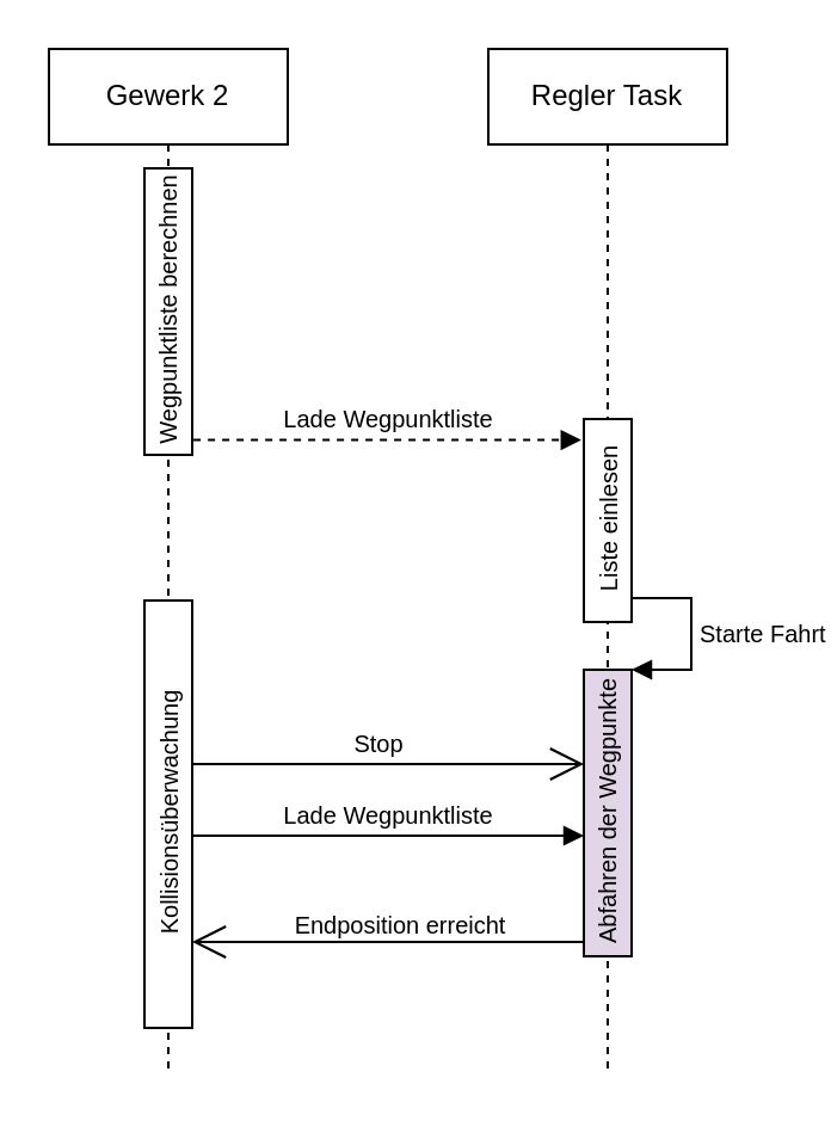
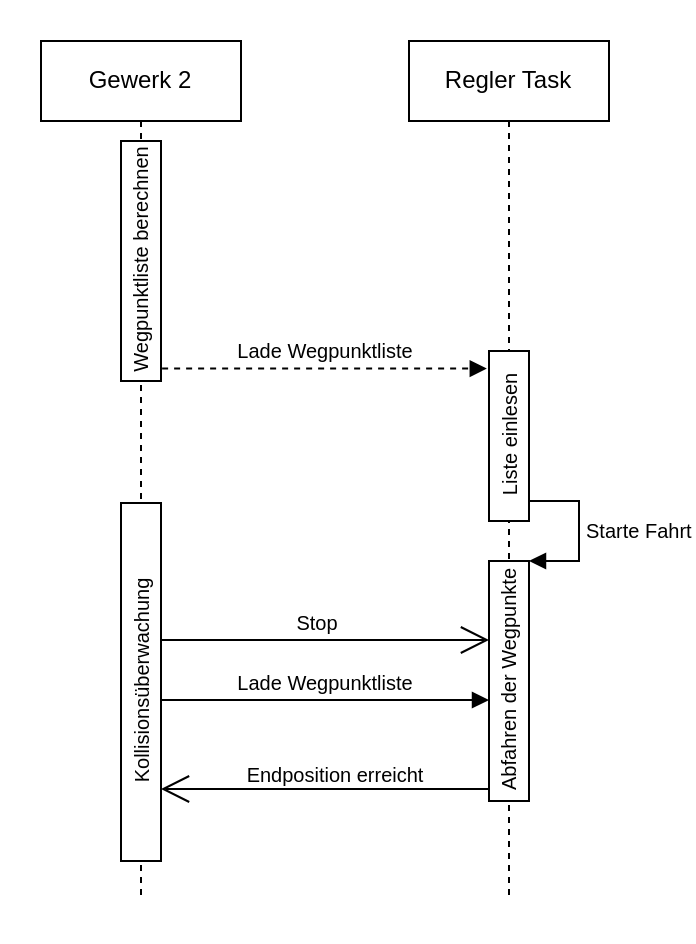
- <mxCell id="7" value="Abfahren der Wegpunkte" style="html=1;points=[];perimeter=orthogonalPerimeter;fontSize=10;horizontal=0;fillColor=#e1d5e7;" vertex="1" parent="5"><mxGeometry x="40" y="260" width="20" height="120" as="geometry" /></mxCell>
+ <mxCell id="7" value="Abfahren der Wegpunkte" style="html=1;points=[];perimeter=orthogonalPerimeter;fontSize=10;horizontal=0;" vertex="1" parent="5"><mxGeometry x="40" y="260" width="20" height="120" as="geometry" /></mxCell>
